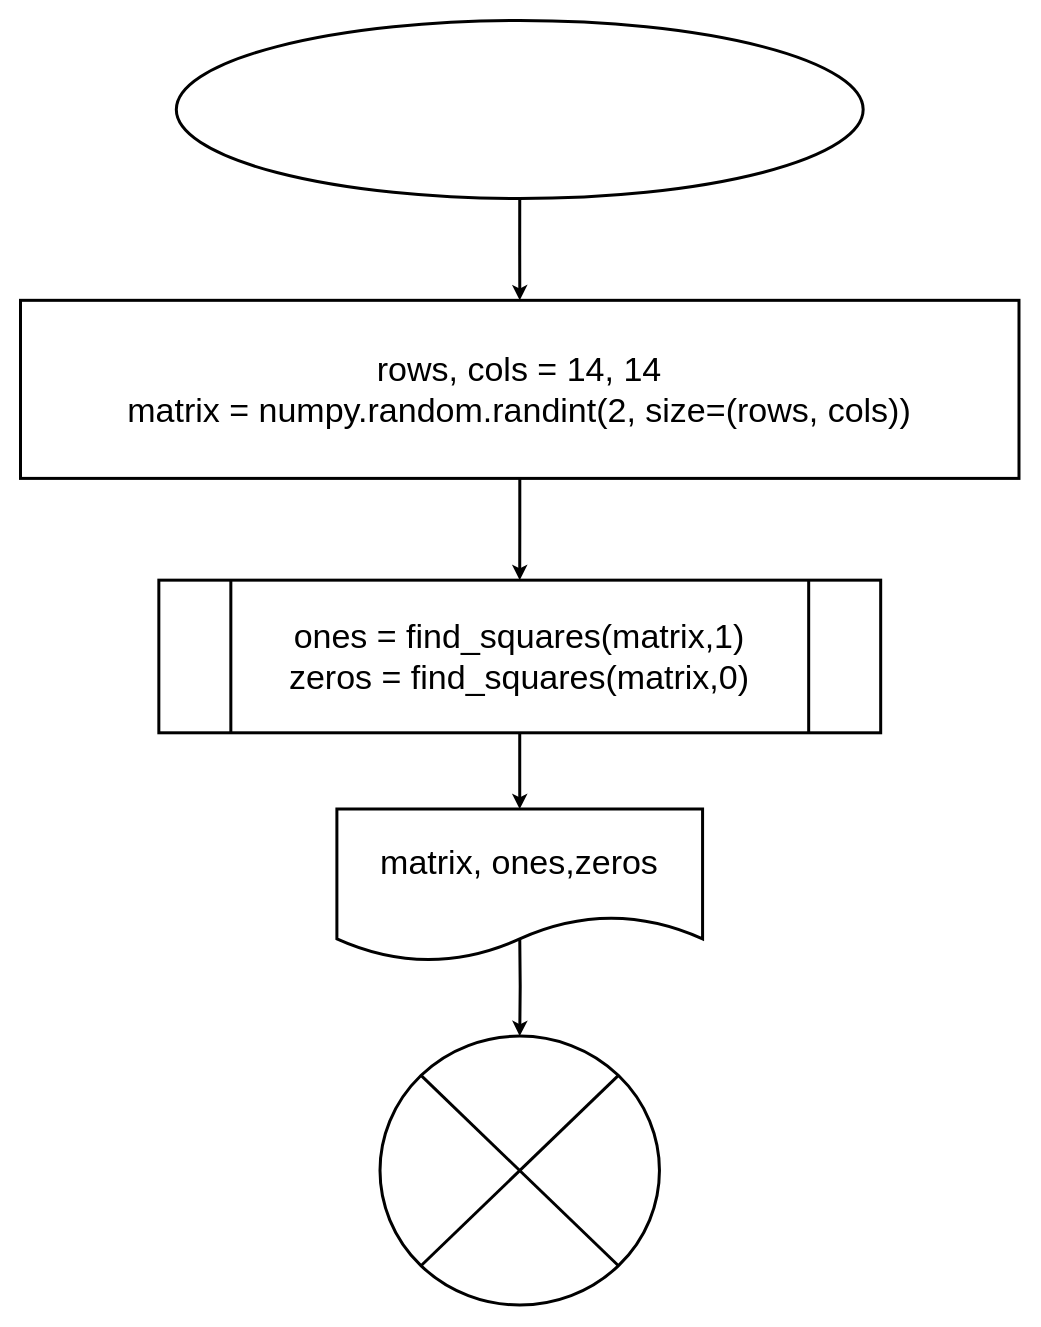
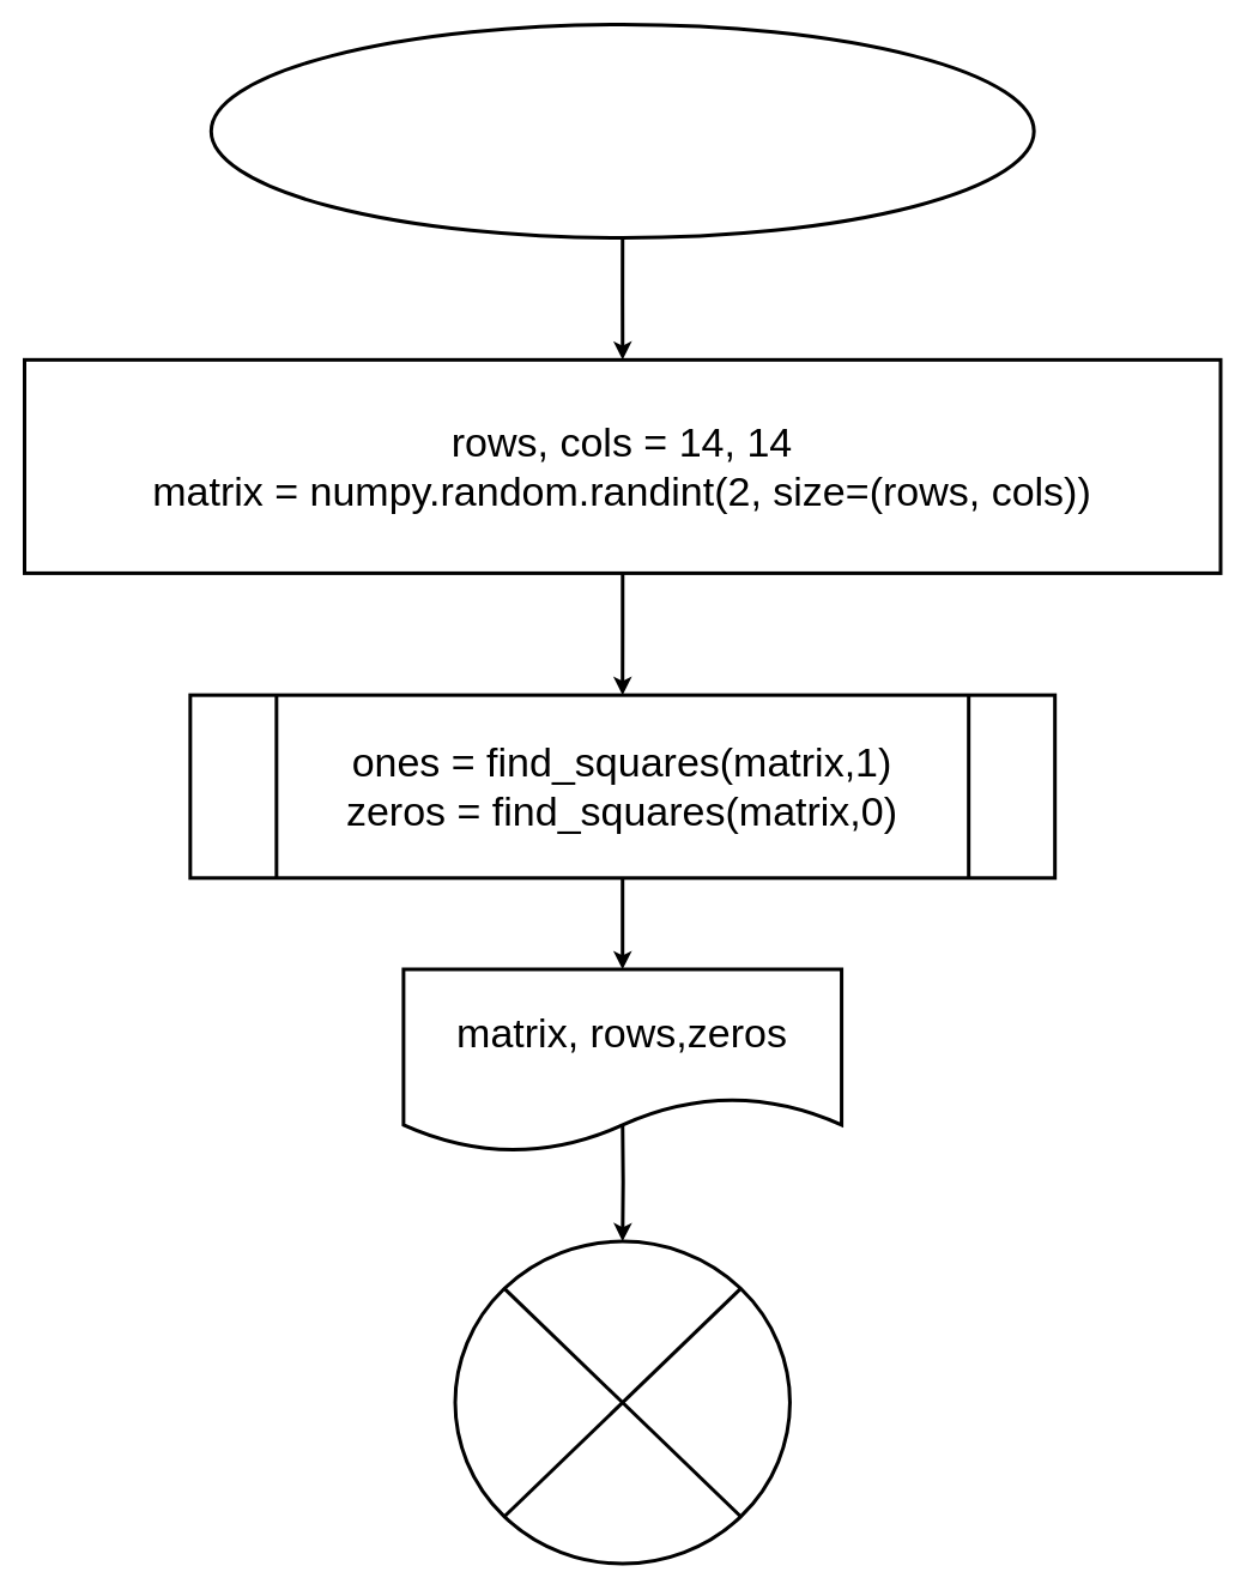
- <mxCell id="9" value="&lt;font style=&quot;font-size: 34px;&quot;&gt;&lt;font style=&quot;font-size: 34px;&quot;&gt;matrix, ones,zeros&lt;/font&gt;&lt;/font&gt;" style="shape=document;whiteSpace=wrap;html=1;boundedLbl=1;strokeWidth=3;" vertex="1" parent="1"><mxGeometry x="336.388" y="808.619" width="365.689" height="152.636" as="geometry" /></mxCell>
+ <mxCell id="9" value="&lt;font style=&quot;font-size: 34px;&quot;&gt;&lt;font style=&quot;font-size: 34px;&quot;&gt;matrix, rows,zeros&lt;/font&gt;&lt;/font&gt;" style="shape=document;whiteSpace=wrap;html=1;boundedLbl=1;strokeWidth=3;" vertex="1" parent="1"><mxGeometry x="336.388" y="808.619" width="365.689" height="152.636" as="geometry" /></mxCell>
